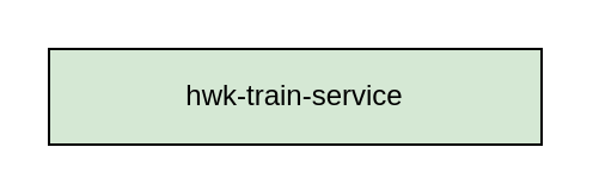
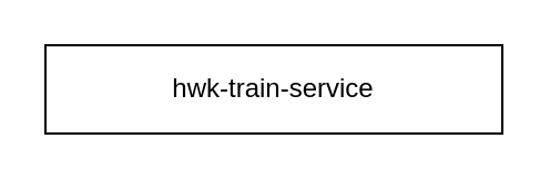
- <mxCell id="2" value="hwk-train-service" style="rounded=0;whiteSpace=wrap;html=1;fillColor=#d5e8d4;" parent="1" vertex="1"><mxGeometry x="20" y="20" width="206" height="40" as="geometry" /></mxCell>
+ <mxCell id="2" value="hwk-train-service" style="rounded=0;whiteSpace=wrap;html=1;" parent="1" vertex="1"><mxGeometry x="20" y="20" width="206" height="40" as="geometry" /></mxCell>
